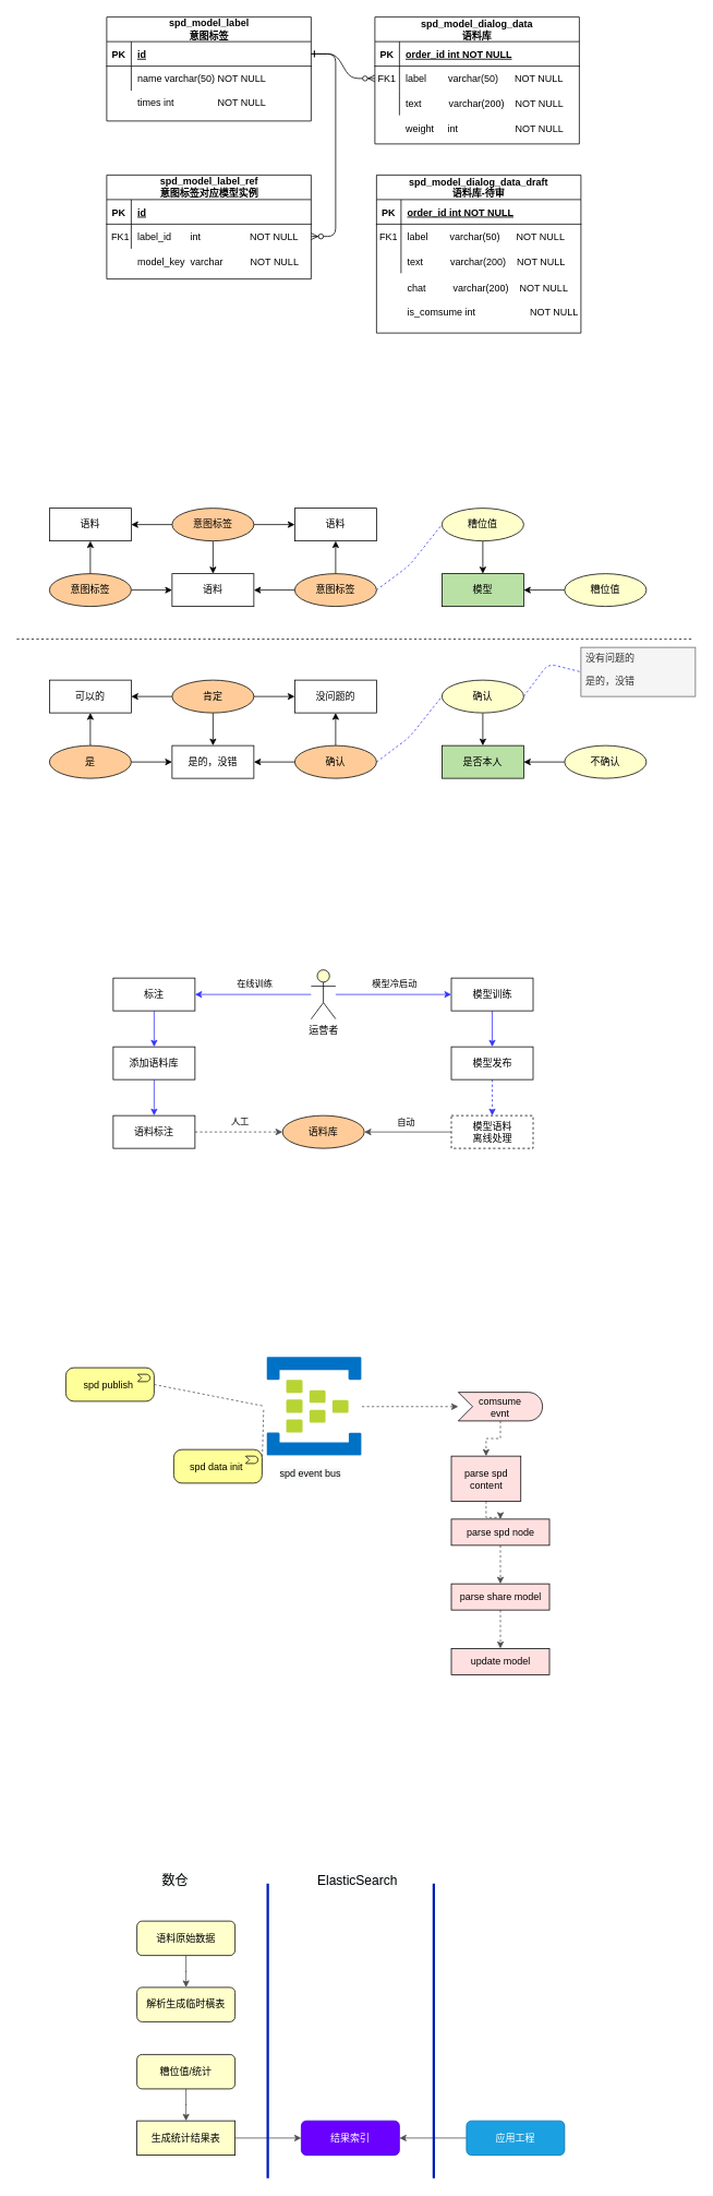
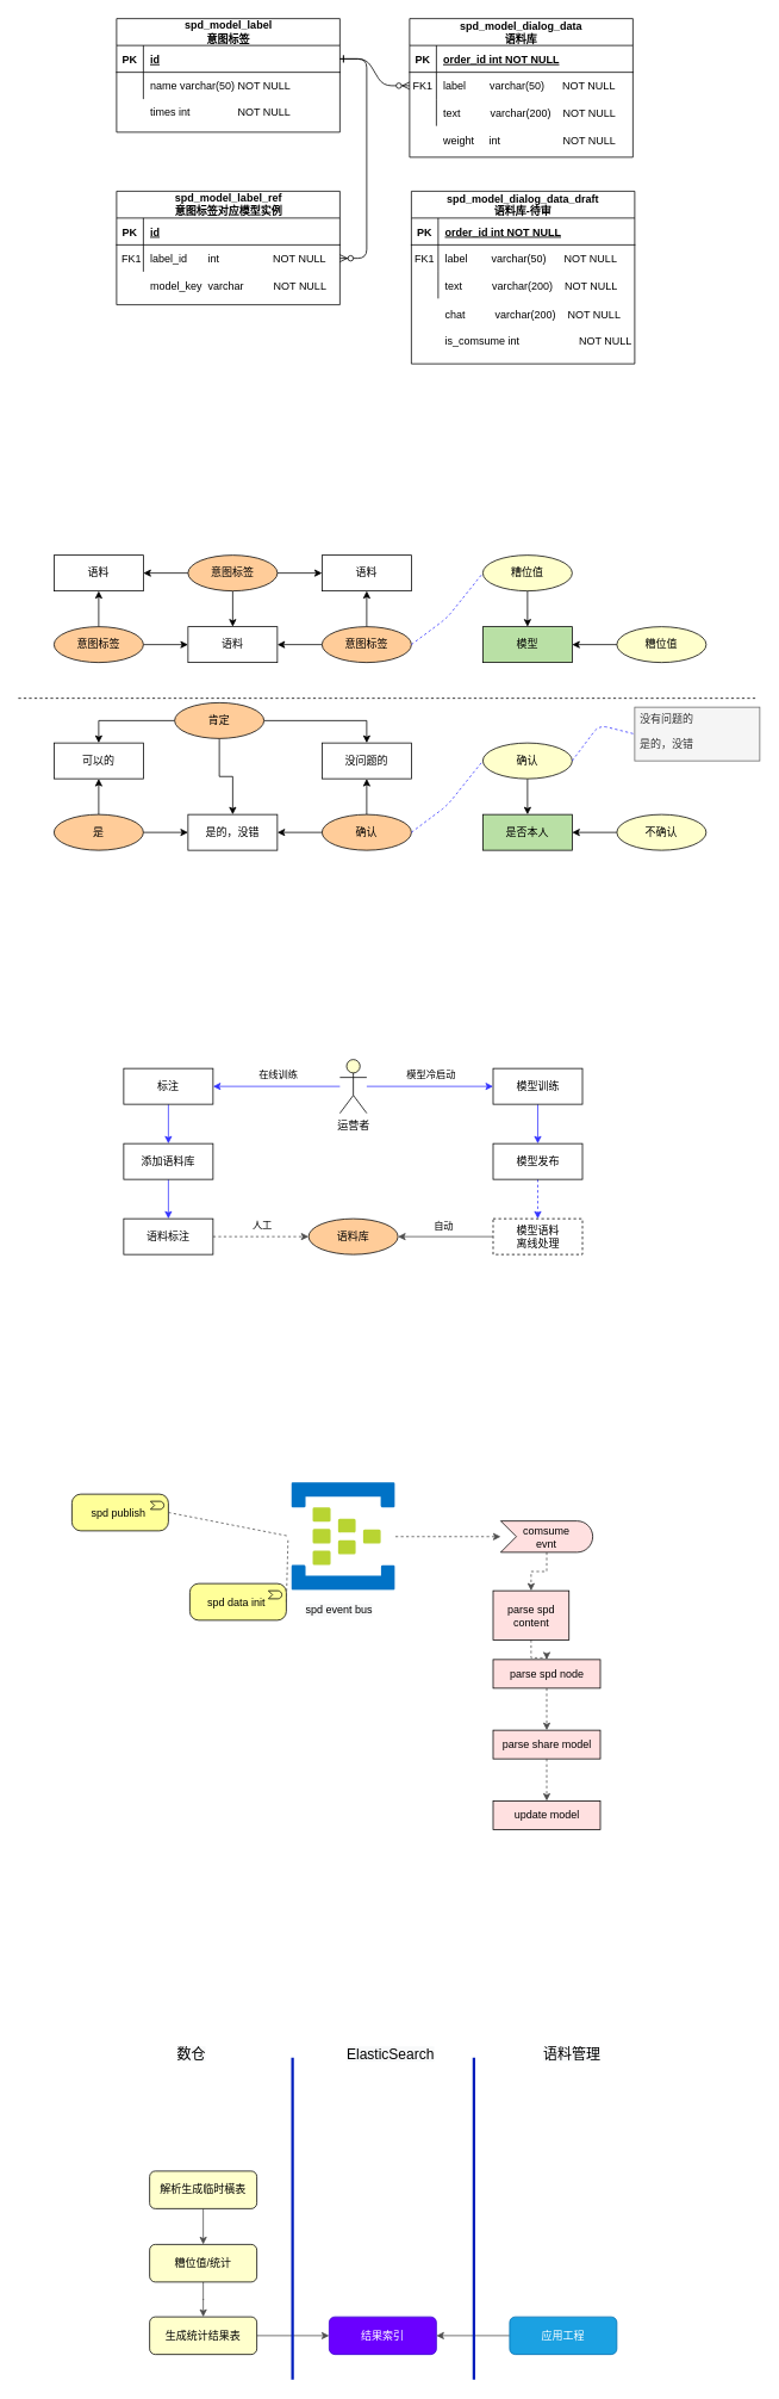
- <mxCell id="27" value="肯定" style="ellipse;whiteSpace=wrap;html=1;align=center;fillColor=#FFCC99;" vertex="1" parent="1"><mxGeometry x="210" y="830" width="100" height="40" as="geometry" /></mxCell>
+ <mxCell id="27" value="肯定" style="ellipse;whiteSpace=wrap;html=1;align=center;fillColor=#FFCC99;" vertex="1" parent="1"><mxGeometry x="195" y="785" width="100" height="40" as="geometry" /></mxCell>
+ <mxCell id="137" value="&lt;span style=&quot;color: rgb(0 , 0 , 0) ; font-family: &amp;#34;helvetica&amp;#34; ; font-size: 16px ; font-style: normal ; font-weight: 400 ; letter-spacing: normal ; text-align: center ; text-indent: 0px ; text-transform: none ; word-spacing: 0px ; background-color: rgb(248 , 249 , 250) ; display: inline ; float: none&quot;&gt;语料管理&lt;/span&gt;" style="text;whiteSpace=wrap;html=1;fontSize=16;" vertex="1" parent="1"><mxGeometry x="606" y="2280" width="84" height="28" as="geometry" /></mxCell>
- <mxCell id="123" value="语料原始数据" style="rounded=1;whiteSpace=wrap;html=1;fillColor=#FFFFCC;" vertex="1" parent="1"><mxGeometry x="167" y="2346" width="120" height="42" as="geometry" /></mxCell>
- <mxCell id="122" value="" style="edgeStyle=orthogonalEdgeStyle;rounded=0;orthogonalLoop=1;jettySize=auto;html=1;strokeColor=#4D4D4D;strokeWidth=1;" edge="1" parent="1" source="123" target="125"><mxGeometry relative="1" as="geometry" /></mxCell>
+ <mxCell id="124" value="" style="edgeStyle=orthogonalEdgeStyle;rounded=0;orthogonalLoop=1;jettySize=auto;html=1;strokeColor=#4D4D4D;strokeWidth=1;" edge="1" parent="1" source="125" target="127"><mxGeometry relative="1" as="geometry" /></mxCell>
- <mxCell id="129" value="生成统计结果表" style="whiteSpace=wrap;html=1;fillColor=#FFFFCC;rounded=0;" vertex="1" parent="1"><mxGeometry x="167" y="2590" width="120" height="42" as="geometry" /></mxCell>
+ <mxCell id="129" value="生成统计结果表" style="rounded=1;whiteSpace=wrap;html=1;fillColor=#FFFFCC;" vertex="1" parent="1"><mxGeometry x="167" y="2590" width="120" height="42" as="geometry" /></mxCell>
